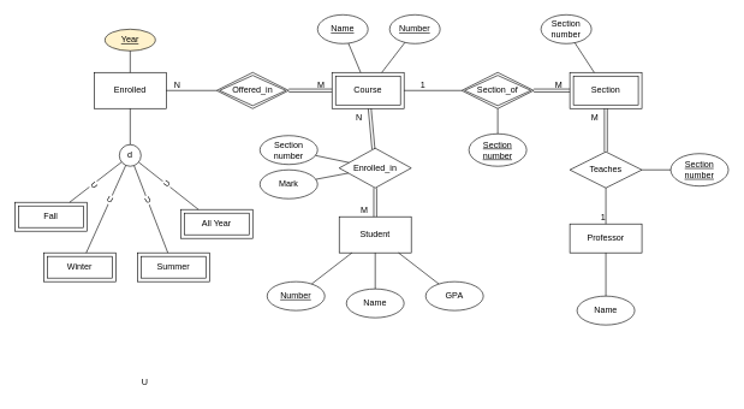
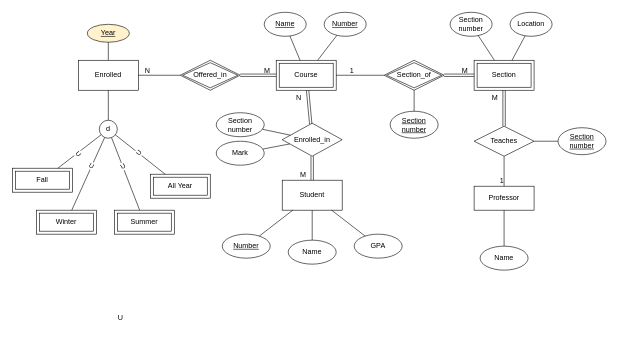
+ <mxCell id="31" value="Location" style="ellipse;whiteSpace=wrap;html=1;" parent="1" vertex="1"><mxGeometry x="850" y="20" width="70" height="40" as="geometry" /></mxCell>
+ <mxCell id="32" value="" style="endArrow=none;html=1;rounded=0;" parent="1" source="31" target="26" edge="1"><mxGeometry relative="1" as="geometry"><mxPoint x="510" y="290" as="sourcePoint" /><mxPoint x="670" y="290" as="targetPoint" /></mxGeometry></mxCell>
